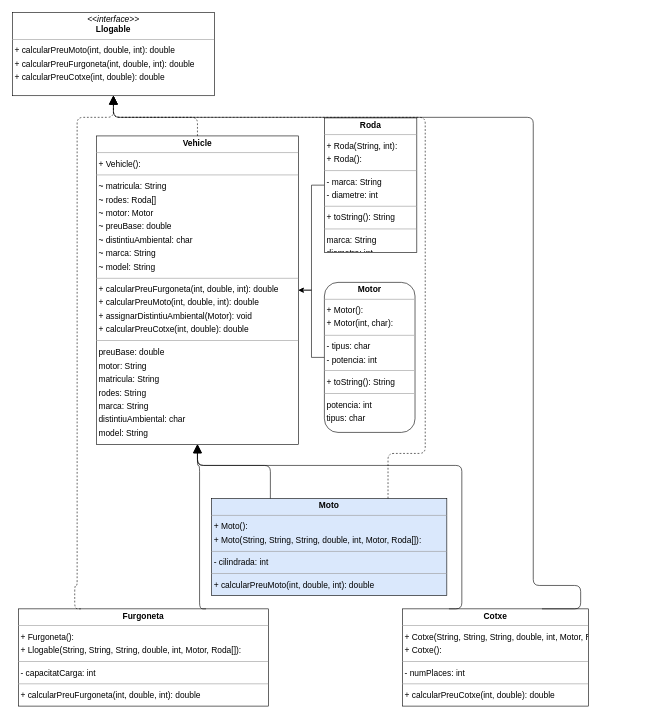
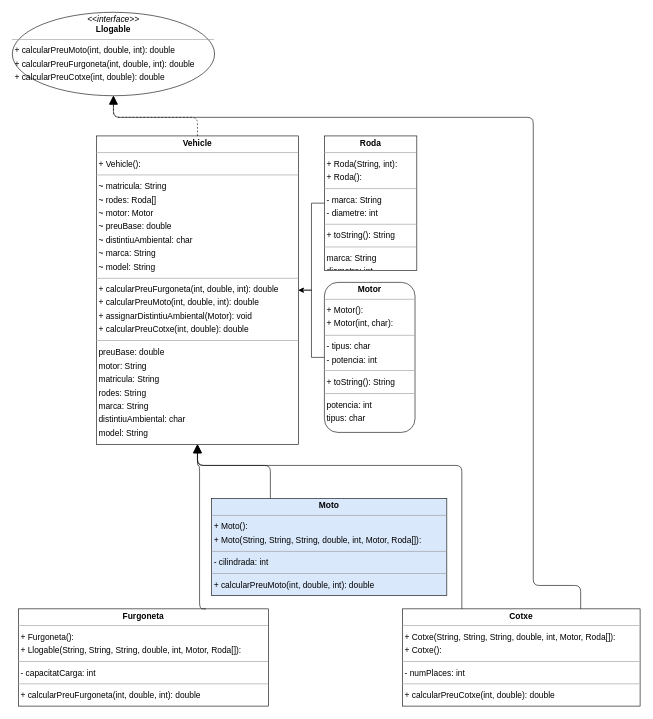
- <mxCell id="4" value="&lt;p style=&quot;margin:0px;margin-top:4px;text-align:center;&quot;&gt;&lt;i&gt;&amp;lt;&amp;lt;interface&amp;gt;&amp;gt;&lt;/i&gt;&lt;br/&gt;&lt;b&gt;Llogable&lt;/b&gt;&lt;/p&gt;&lt;hr size=&quot;1&quot;/&gt;&lt;p style=&quot;margin:0 0 0 4px;line-height:1.6;&quot;&gt;+ calcularPreuMoto(int, double, int): double&lt;br/&gt;+ calcularPreuFurgoneta(int, double, int): double&lt;br/&gt;+ calcularPreuCotxe(int, double): double&lt;/p&gt;" style="verticalAlign=top;align=left;overflow=fill;fontSize=14;fontFamily=Helvetica;html=1;rounded=0;shadow=0;comic=0;labelBackgroundColor=none;strokeWidth=1;" vertex="1" parent="1"><mxGeometry x="20" y="20" width="337" height="139" as="geometry" /></mxCell>
+ <mxCell id="4" value="&lt;p style=&quot;margin:0px;margin-top:4px;text-align:center;&quot;&gt;&lt;i&gt;&amp;lt;&amp;lt;interface&amp;gt;&amp;gt;&lt;/i&gt;&lt;br/&gt;&lt;b&gt;Llogable&lt;/b&gt;&lt;/p&gt;&lt;hr size=&quot;1&quot;/&gt;&lt;p style=&quot;margin:0 0 0 4px;line-height:1.6;&quot;&gt;+ calcularPreuMoto(int, double, int): double&lt;br/&gt;+ calcularPreuFurgoneta(int, double, int): double&lt;br/&gt;+ calcularPreuCotxe(int, double): double&lt;/p&gt;" style="ellipse;verticalAlign=top;align=left;overflow=fill;fontSize=14;fontFamily=Helvetica;html=1;shadow=0;comic=0;labelBackgroundColor=none;strokeWidth=1;" vertex="1" parent="1"><mxGeometry x="20" y="20" width="337" height="139" as="geometry" /></mxCell>
- <mxCell id="9" value="&lt;p style=&quot;margin:0px;margin-top:4px;text-align:center;&quot;&gt;&lt;b&gt;Roda&lt;/b&gt;&lt;/p&gt;&lt;hr size=&quot;1&quot;/&gt;&lt;p style=&quot;margin:0 0 0 4px;line-height:1.6;&quot;&gt;+ Roda(String, int): &lt;br/&gt;+ Roda(): &lt;/p&gt;&lt;hr size=&quot;1&quot;/&gt;&lt;p style=&quot;margin:0 0 0 4px;line-height:1.6;&quot;&gt;- marca: String&lt;br/&gt;- diametre: int&lt;/p&gt;&lt;hr size=&quot;1&quot;/&gt;&lt;p style=&quot;margin:0 0 0 4px;line-height:1.6;&quot;&gt;+ toString(): String&lt;/p&gt;&lt;hr size=&quot;1&quot;/&gt;&lt;p style=&quot;margin:0 0 0 4px;line-height:1.6;&quot;&gt; marca: String&lt;br/&gt; diametre: int&lt;/p&gt;" style="verticalAlign=top;align=left;overflow=fill;fontSize=14;fontFamily=Helvetica;html=1;rounded=0;shadow=0;comic=0;labelBackgroundColor=none;strokeWidth=1;" vertex="1" parent="1"><mxGeometry x="540" y="196" width="154" height="224" as="geometry" /></mxCell>
+ <mxCell id="9" value="&lt;p style=&quot;margin:0px;margin-top:4px;text-align:center;&quot;&gt;&lt;b&gt;Roda&lt;/b&gt;&lt;/p&gt;&lt;hr size=&quot;1&quot;/&gt;&lt;p style=&quot;margin:0 0 0 4px;line-height:1.6;&quot;&gt;+ Roda(String, int): &lt;br/&gt;+ Roda(): &lt;/p&gt;&lt;hr size=&quot;1&quot;/&gt;&lt;p style=&quot;margin:0 0 0 4px;line-height:1.6;&quot;&gt;- marca: String&lt;br/&gt;- diametre: int&lt;/p&gt;&lt;hr size=&quot;1&quot;/&gt;&lt;p style=&quot;margin:0 0 0 4px;line-height:1.6;&quot;&gt;+ toString(): String&lt;/p&gt;&lt;hr size=&quot;1&quot;/&gt;&lt;p style=&quot;margin:0 0 0 4px;line-height:1.6;&quot;&gt; marca: String&lt;br/&gt; diametre: int&lt;/p&gt;" style="verticalAlign=top;align=left;overflow=fill;fontSize=14;fontFamily=Helvetica;html=1;rounded=0;shadow=0;comic=0;labelBackgroundColor=none;strokeWidth=1;" vertex="1" parent="1"><mxGeometry x="540" y="226" width="154" height="224" as="geometry" /></mxCell>
- <mxCell id="15" value="" style="html=1;rounded=1;edgeStyle=orthogonalEdgeStyle;dashed=1;startArrow=none;endArrow=block;endSize=12;strokeColor=#000000;exitX=0.750;exitY=0.000;exitDx=0;exitDy=0;entryX=0.500;entryY=1.000;entryDx=0;entryDy=0;" edge="1" parent="1" source="5" target="4"><mxGeometry width="50" height="50" relative="1" as="geometry"><Array as="points"><mxPoint x="646" y="755" /><mxPoint x="708" y="755" /><mxPoint x="708" y="195" /><mxPoint x="188" y="195" /></Array></mxGeometry></mxCell>
- <mxCell id="13" value="" style="html=1;rounded=1;edgeStyle=orthogonalEdgeStyle;dashed=1;startArrow=none;endArrow=block;endSize=12;strokeColor=#000000;exitX=0.250;exitY=0.000;exitDx=0;exitDy=0;entryX=0.500;entryY=1.000;entryDx=0;entryDy=0;" edge="1" parent="1" source="3" target="4"><mxGeometry width="50" height="50" relative="1" as="geometry"><Array as="points"><mxPoint x="124" y="975" /><mxPoint x="128" y="975" /><mxPoint x="128" y="195" /><mxPoint x="188" y="195" /></Array></mxGeometry></mxCell>
- <mxCell id="2" value="&lt;p style=&quot;margin:0px;margin-top:4px;text-align:center;&quot;&gt;&lt;b&gt;Cotxe&lt;/b&gt;&lt;/p&gt;&lt;hr size=&quot;1&quot;/&gt;&lt;p style=&quot;margin:0 0 0 4px;line-height:1.6;&quot;&gt;+ Cotxe(String, String, String, double, int, Motor, Roda[]): &lt;br/&gt;+ Cotxe(): &lt;/p&gt;&lt;hr size=&quot;1&quot;/&gt;&lt;p style=&quot;margin:0 0 0 4px;line-height:1.6;&quot;&gt;- numPlaces: int&lt;/p&gt;&lt;hr size=&quot;1&quot;/&gt;&lt;p style=&quot;margin:0 0 0 4px;line-height:1.6;&quot;&gt;+ calcularPreuCotxe(int, double): double&lt;/p&gt;&lt;hr size=&quot;1&quot;/&gt;&lt;p style=&quot;margin:0 0 0 4px;line-height:1.6;&quot;&gt; numPlaces: int&lt;/p&gt;" style="verticalAlign=top;align=left;overflow=fill;fontSize=14;fontFamily=Helvetica;html=1;rounded=0;shadow=0;comic=0;labelBackgroundColor=none;strokeWidth=1;" vertex="1" parent="1"><mxGeometry x="670" y="1014" width="310" height="162" as="geometry" /></mxCell>
+ <mxCell id="2" value="&lt;p style=&quot;margin:0px;margin-top:4px;text-align:center;&quot;&gt;&lt;b&gt;Cotxe&lt;/b&gt;&lt;/p&gt;&lt;hr size=&quot;1&quot;/&gt;&lt;p style=&quot;margin:0 0 0 4px;line-height:1.6;&quot;&gt;+ Cotxe(String, String, String, double, int, Motor, Roda[]): &lt;br/&gt;+ Cotxe(): &lt;/p&gt;&lt;hr size=&quot;1&quot;/&gt;&lt;p style=&quot;margin:0 0 0 4px;line-height:1.6;&quot;&gt;- numPlaces: int&lt;/p&gt;&lt;hr size=&quot;1&quot;/&gt;&lt;p style=&quot;margin:0 0 0 4px;line-height:1.6;&quot;&gt;+ calcularPreuCotxe(int, double): double&lt;/p&gt;&lt;hr size=&quot;1&quot;/&gt;&lt;p style=&quot;margin:0 0 0 4px;line-height:1.6;&quot;&gt; numPlaces: int&lt;/p&gt;" style="verticalAlign=top;align=left;overflow=fill;fontSize=14;fontFamily=Helvetica;html=1;rounded=0;shadow=0;comic=0;labelBackgroundColor=none;strokeWidth=1;" vertex="1" parent="1"><mxGeometry x="670" y="1014" width="396" height="162" as="geometry" /></mxCell>
